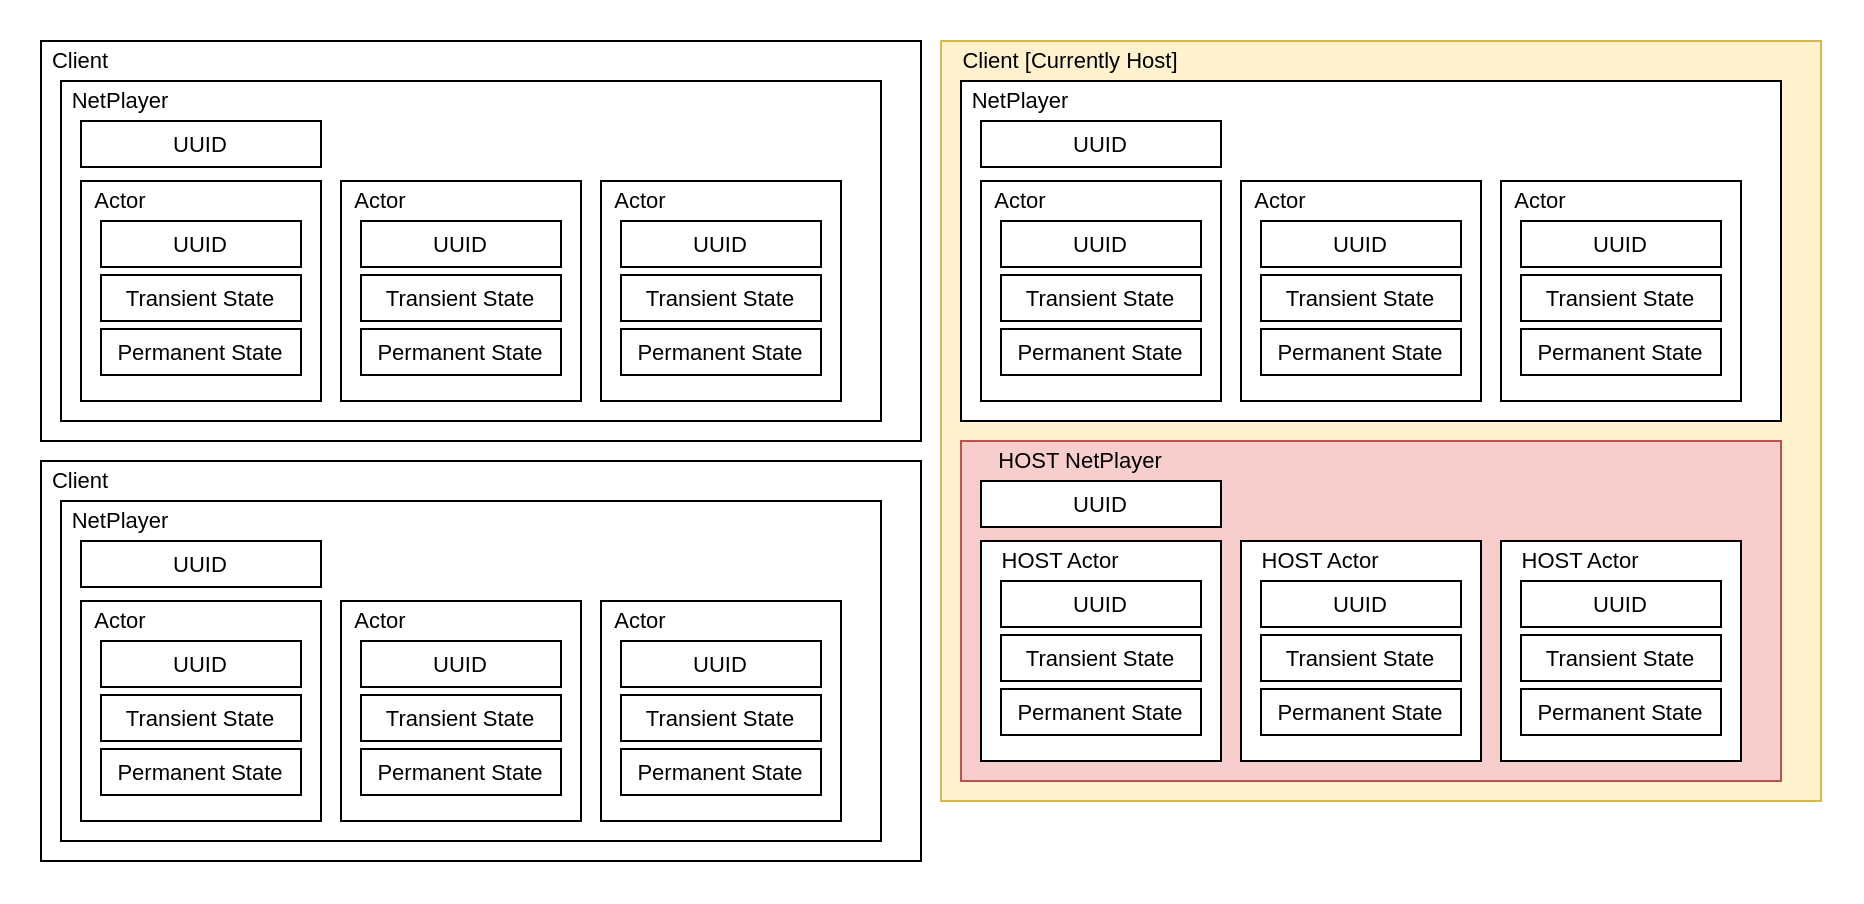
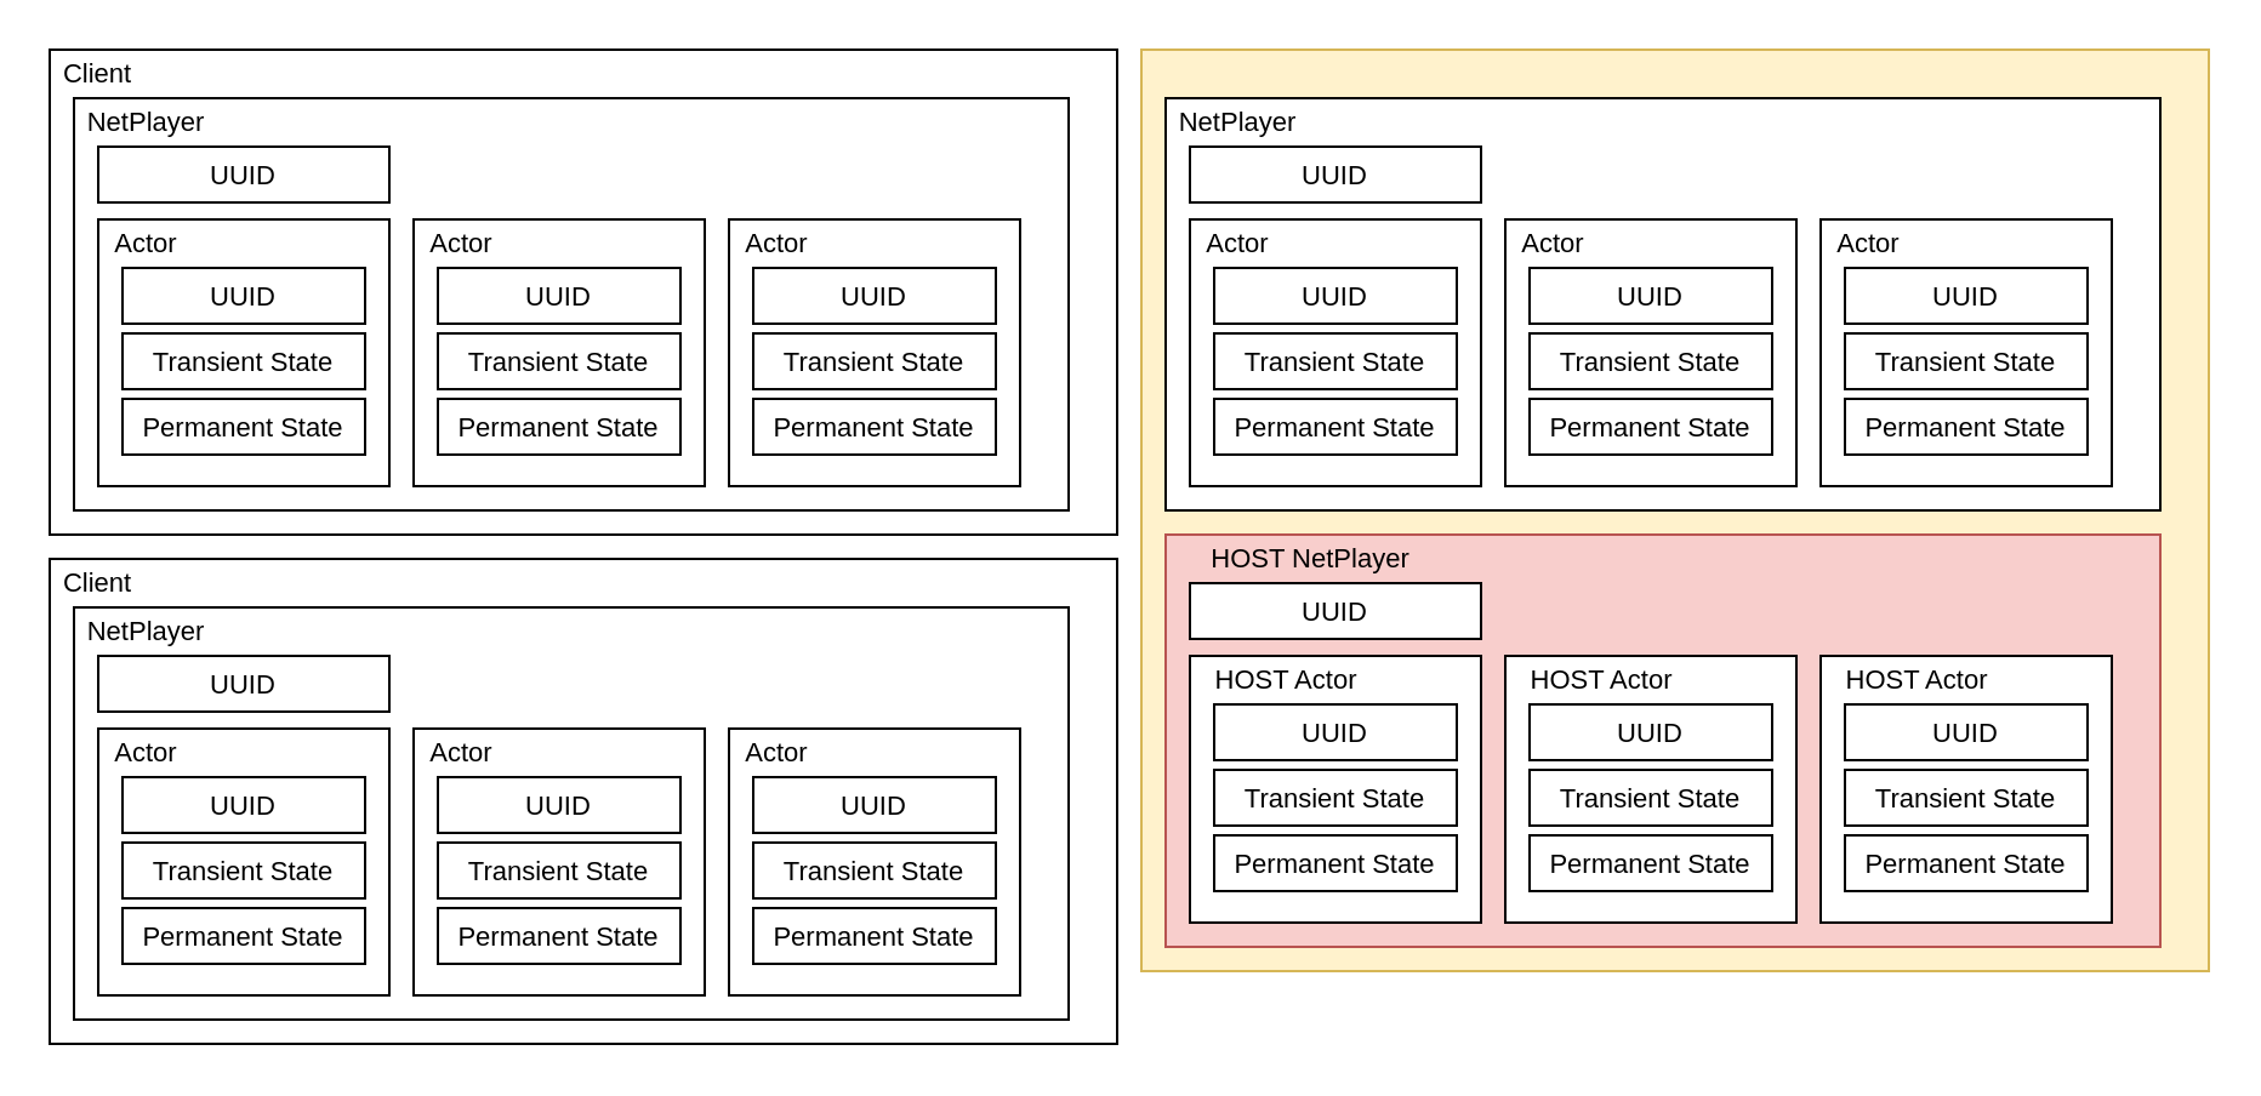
- <mxCell id="53" value="Client [Currently Host]" style="text;html=1;strokeColor=none;fillColor=none;align=center;verticalAlign=middle;whiteSpace=wrap;rounded=0;fontSize=11;" parent="1" vertex="1"><mxGeometry x="470" y="20" width="130" height="20" as="geometry" /></mxCell>
